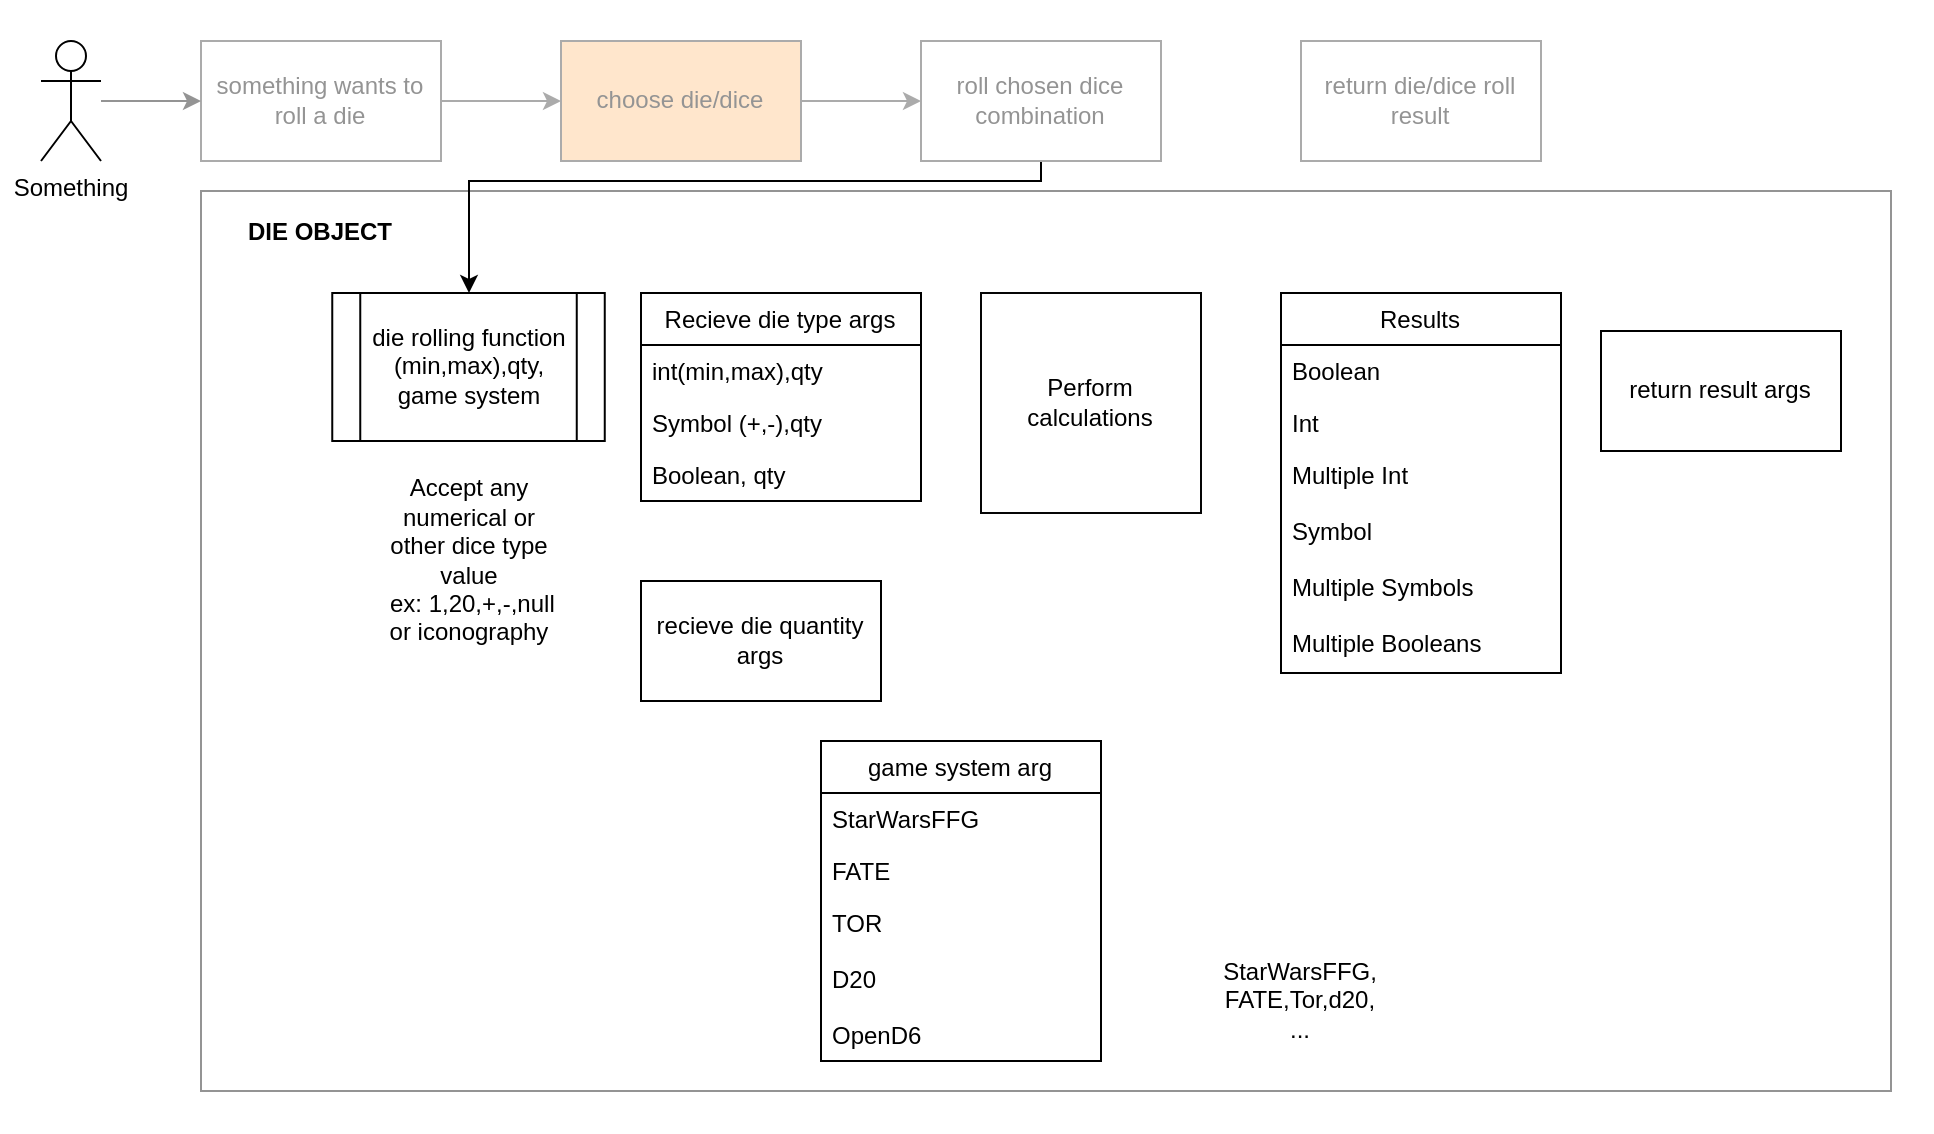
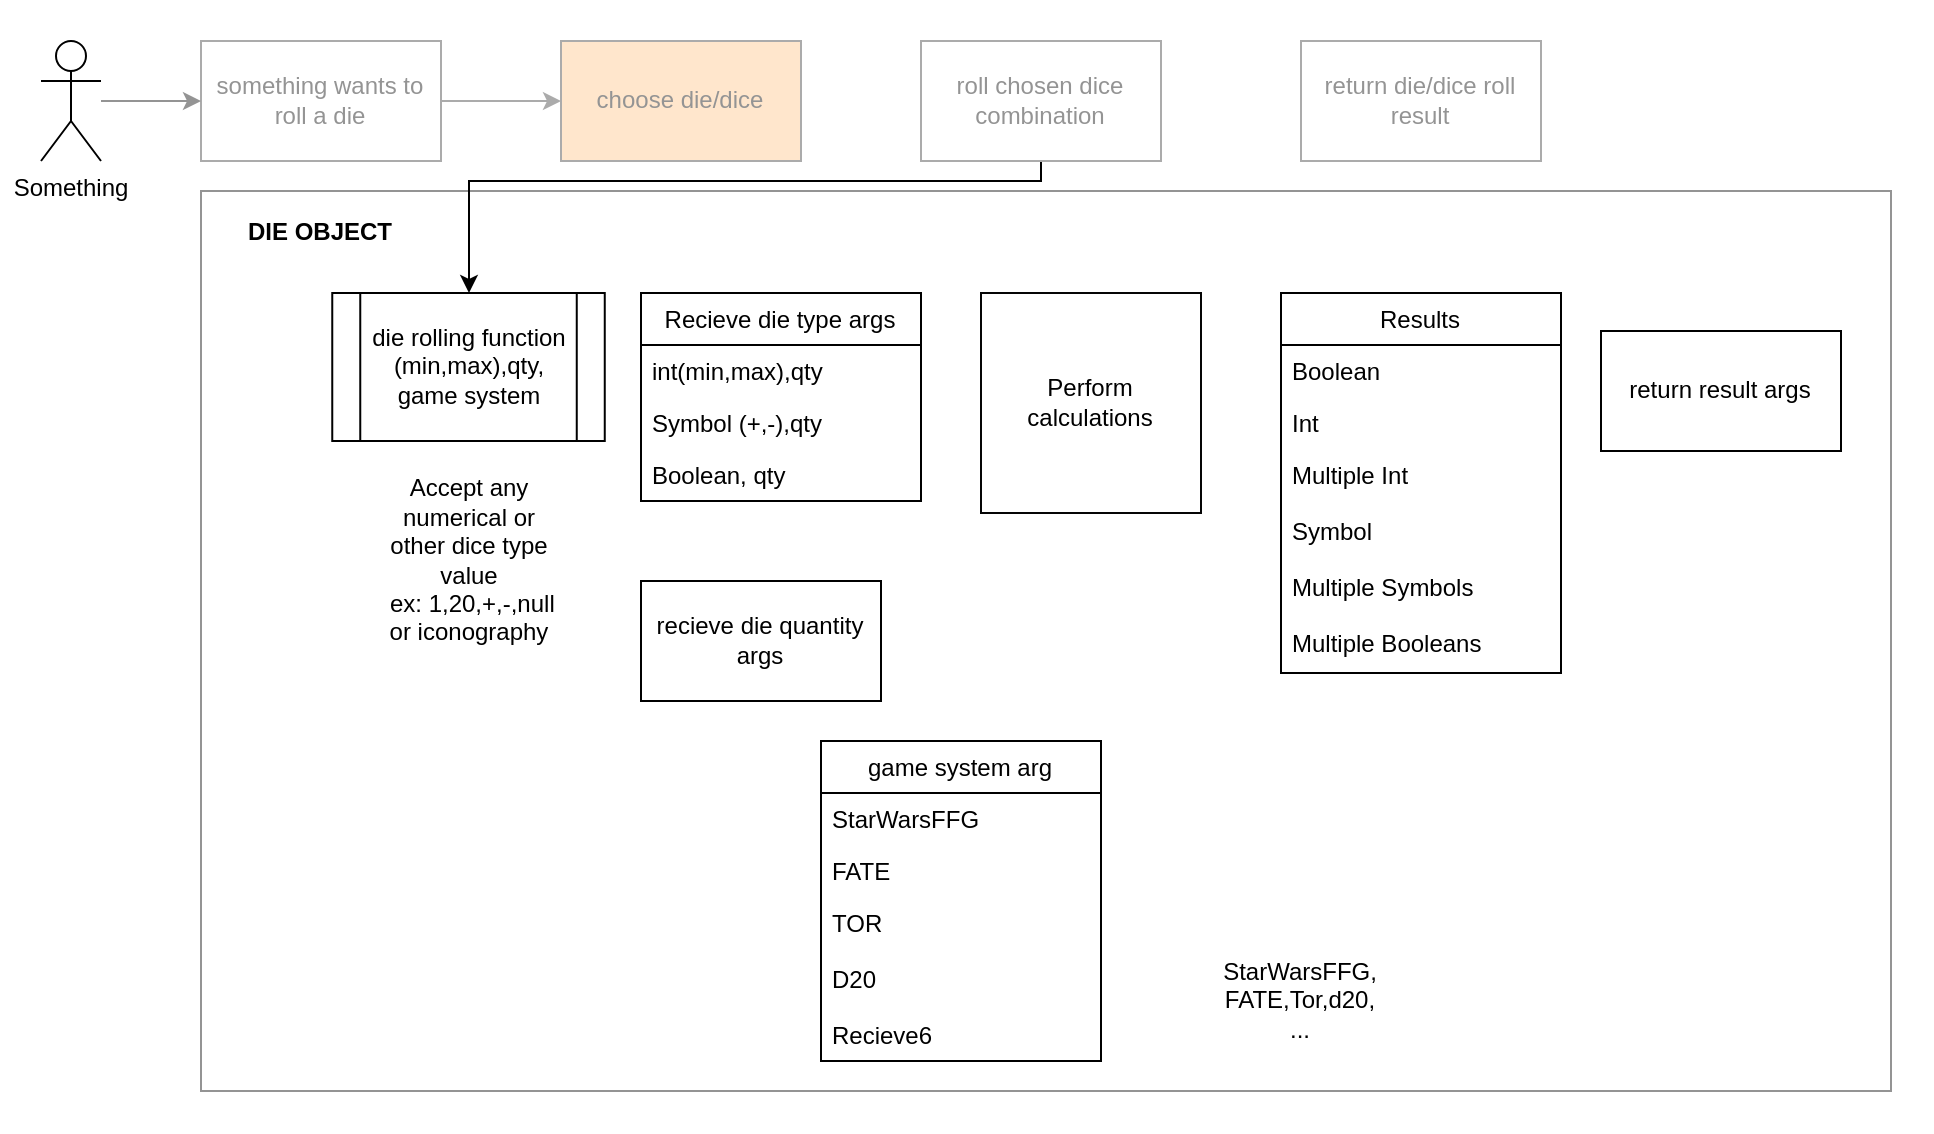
- <mxCell id="5" style="edgeStyle=orthogonalEdgeStyle;rounded=0;orthogonalLoop=1;jettySize=auto;html=1;strokeColor=#ABABAB;" parent="1" source="6" target="8" edge="1"><mxGeometry relative="1" as="geometry" /></mxCell>
- <mxCell id="23" value="TOR&#10;&#10;D20&#10;&#10;OpenD6" style="text;strokeColor=none;fillColor=none;align=left;verticalAlign=top;spacingLeft=4;spacingRight=4;overflow=hidden;rotatable=0;points=[[0,0.5],[1,0.5]];portConstraint=eastwest;" parent="20" vertex="1"><mxGeometry y="78" width="140" height="82" as="geometry" /></mxCell>
+ <mxCell id="23" value="TOR&#10;&#10;D20&#10;&#10;Recieve6" style="text;strokeColor=none;fillColor=none;align=left;verticalAlign=top;spacingLeft=4;spacingRight=4;overflow=hidden;rotatable=0;points=[[0,0.5],[1,0.5]];portConstraint=eastwest;" parent="20" vertex="1"><mxGeometry y="78" width="140" height="82" as="geometry" /></mxCell>
